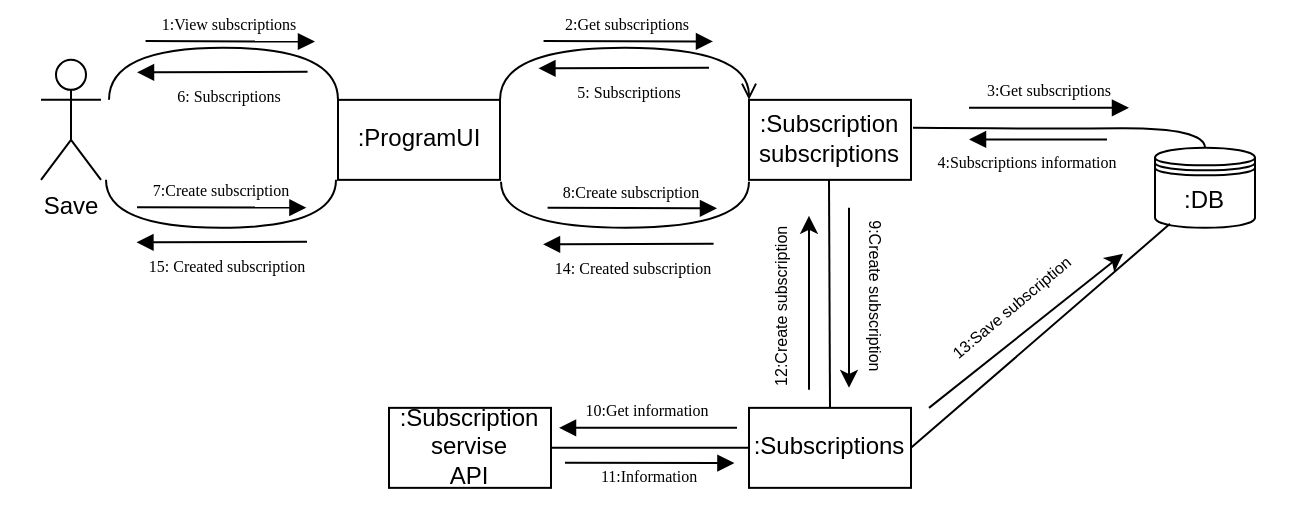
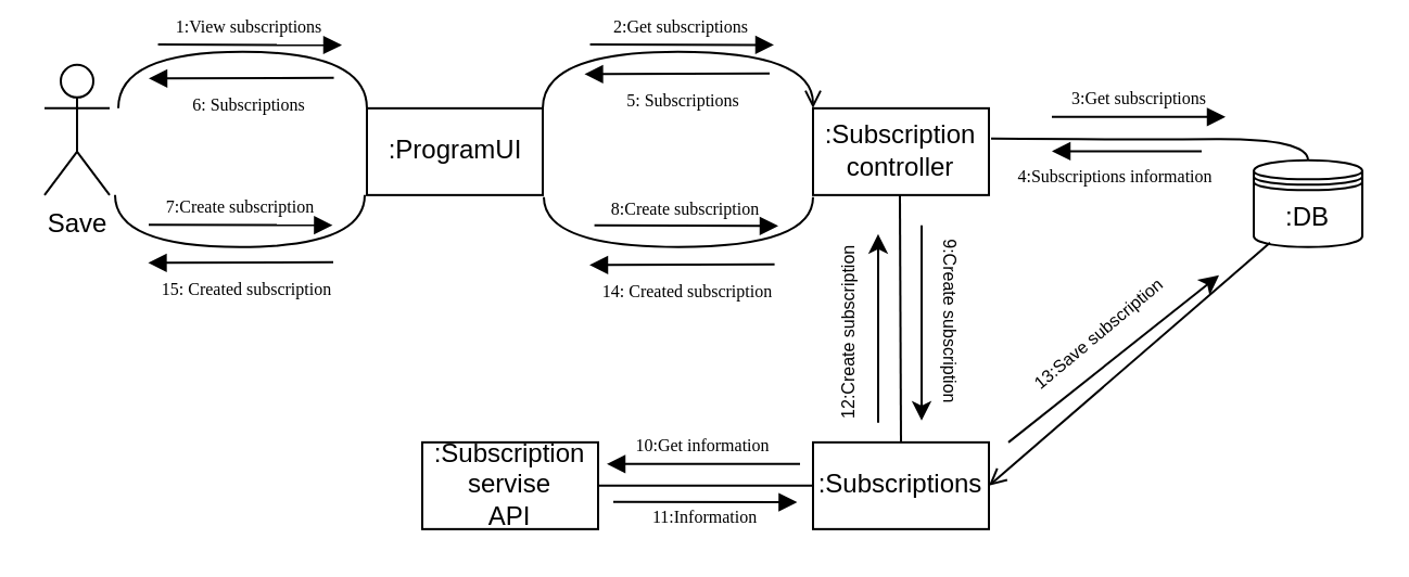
- <mxCell id="5" value=":Subscription subscriptions" style="rounded=0;whiteSpace=wrap;html=1;" vertex="1" parent="1"><mxGeometry x="374" y="49.43" width="81" height="40" as="geometry" /></mxCell>
+ <mxCell id="5" value=":Subscription controller" style="rounded=0;whiteSpace=wrap;html=1;" vertex="1" parent="1"><mxGeometry x="374" y="49.43" width="81" height="40" as="geometry" /></mxCell>
- <mxCell id="27" value="" style="endArrow=none;html=1;rounded=0;exitX=0.15;exitY=0.95;exitDx=0;exitDy=0;entryX=1;entryY=0.5;entryDx=0;entryDy=0;exitPerimeter=0;" edge="1" parent="1" source="7" target="3"><mxGeometry width="50" height="50" relative="1" as="geometry"><mxPoint x="595" y="357.43" as="sourcePoint" /><mxPoint x="594" y="243.43" as="targetPoint" /></mxGeometry></mxCell>
+ <mxCell id="27" value="" style="endArrow=open;html=1;rounded=0;exitX=0.15;exitY=0.95;exitDx=0;exitDy=0;entryX=1;entryY=0.5;entryDx=0;entryDy=0;exitPerimeter=0;" edge="1" parent="1" source="7" target="3"><mxGeometry width="50" height="50" relative="1" as="geometry"><mxPoint x="595" y="357.43" as="sourcePoint" /><mxPoint x="594" y="243.43" as="targetPoint" /></mxGeometry></mxCell>
